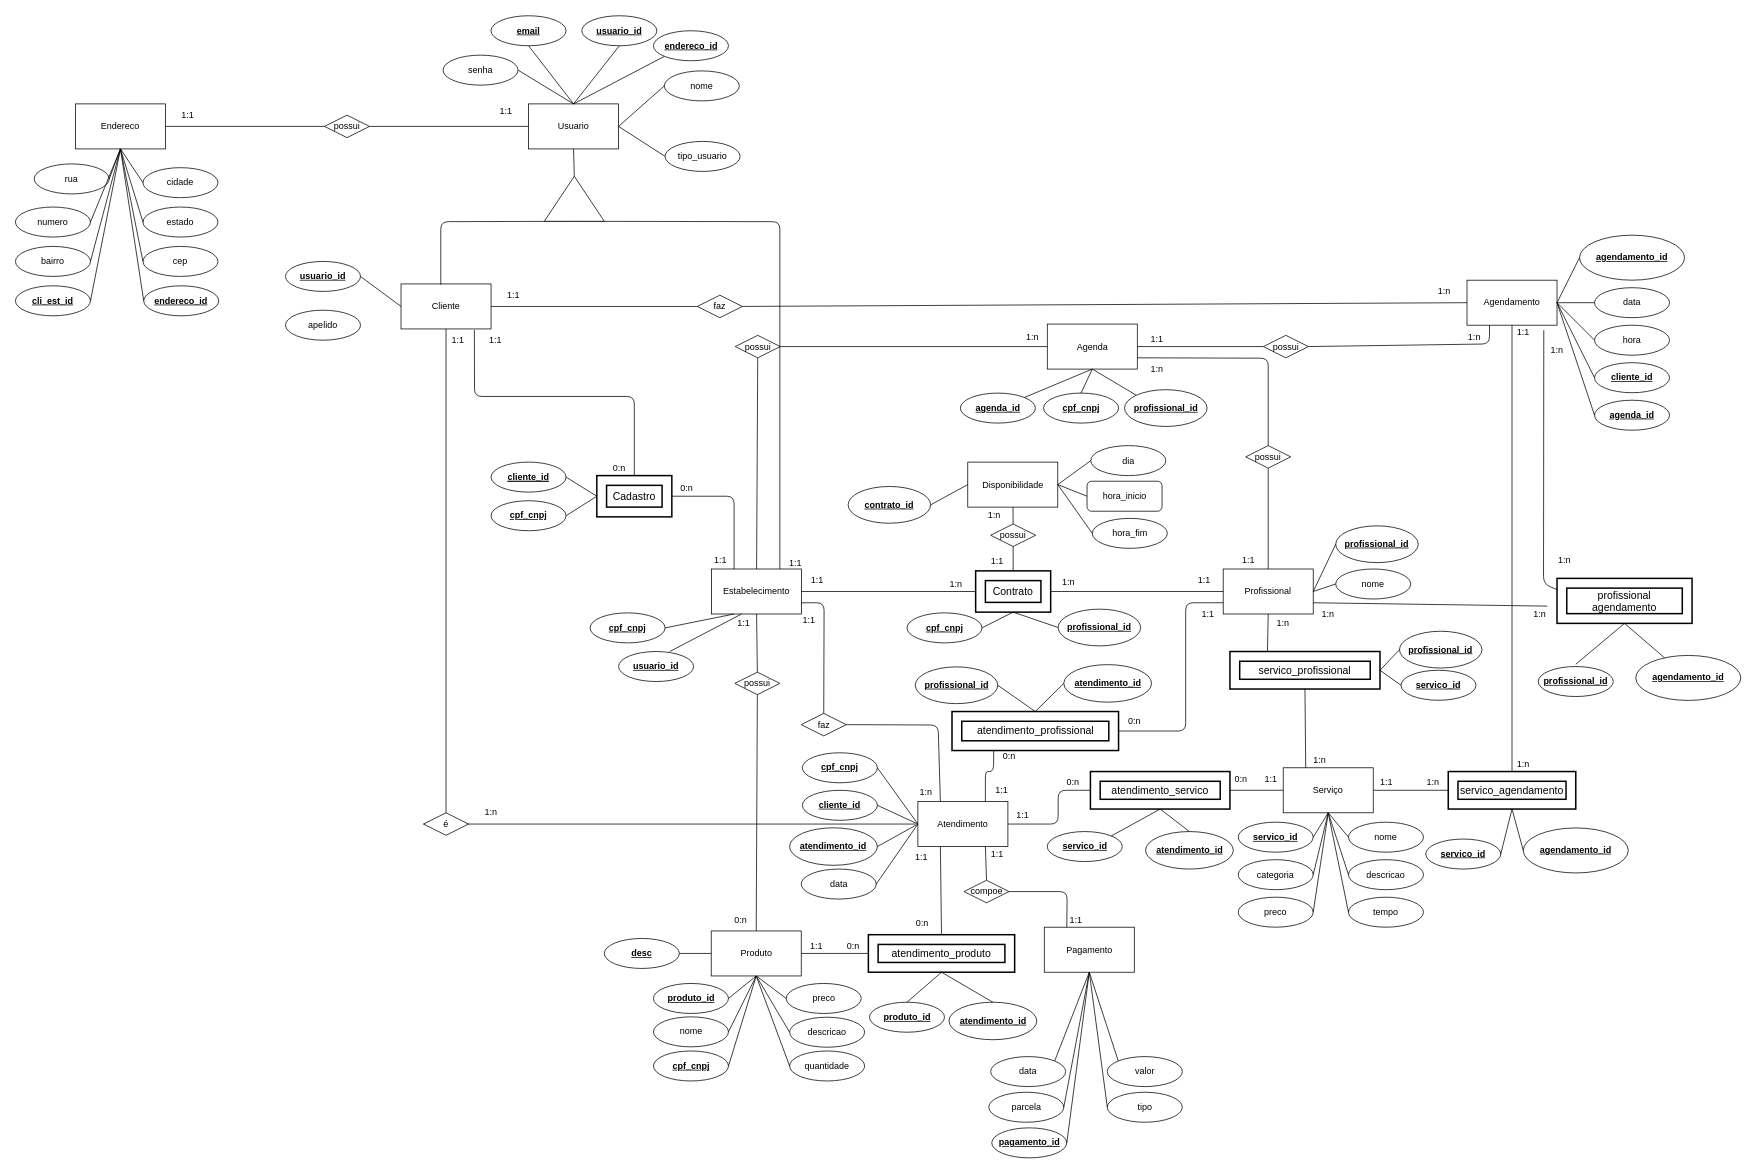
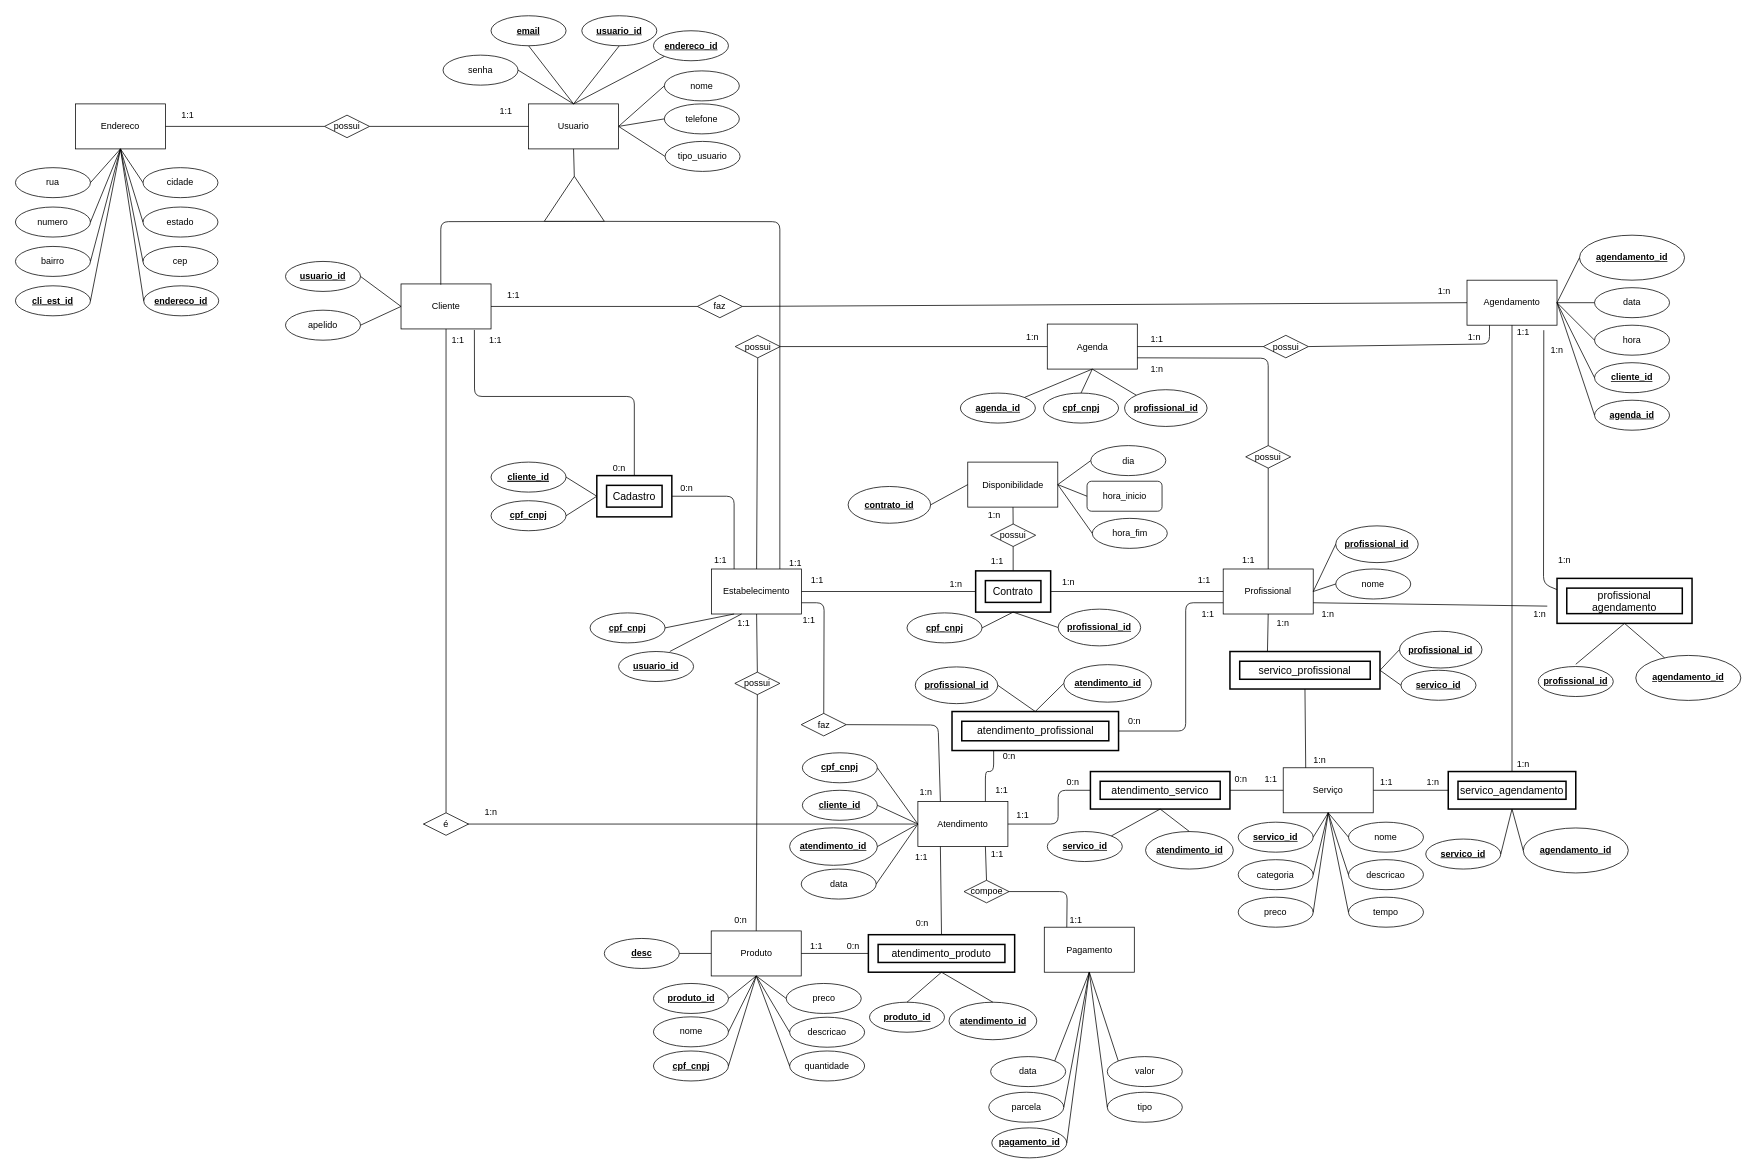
+ <mxCell id="219" value="telefone" style="ellipse;whiteSpace=wrap;html=1;" parent="1" vertex="1"><mxGeometry x="885" y="138" width="100" height="40" as="geometry" /></mxCell>
+ <mxCell id="159" value="" style="endArrow=none;html=1;entryX=1;entryY=0.5;entryDx=0;entryDy=0;exitX=0;exitY=0.5;exitDx=0;exitDy=0;" parent="1" source="219" target="202" edge="1"><mxGeometry width="50" height="50" relative="1" as="geometry"><mxPoint x="544" y="418" as="sourcePoint" /><mxPoint x="470" y="503.5" as="targetPoint" /></mxGeometry></mxCell>
- <mxCell id="236" value="rua" style="ellipse;whiteSpace=wrap;html=1;" parent="1" vertex="1"><mxGeometry x="45" y="218" width="100" height="40" as="geometry" /></mxCell>
+ <mxCell id="236" value="rua" style="ellipse;whiteSpace=wrap;html=1;" parent="1" vertex="1"><mxGeometry x="20" y="223" width="100" height="40" as="geometry" /></mxCell>
+ <mxCell id="9" value="" style="endArrow=none;html=1;entryX=1;entryY=0.5;entryDx=0;entryDy=0;exitX=0;exitY=0.5;exitDx=0;exitDy=0;" parent="1" source="2" target="7" edge="1"><mxGeometry width="50" height="50" relative="1" as="geometry"><mxPoint x="464" y="408" as="sourcePoint" /><mxPoint x="394" y="418" as="targetPoint" /></mxGeometry></mxCell>
